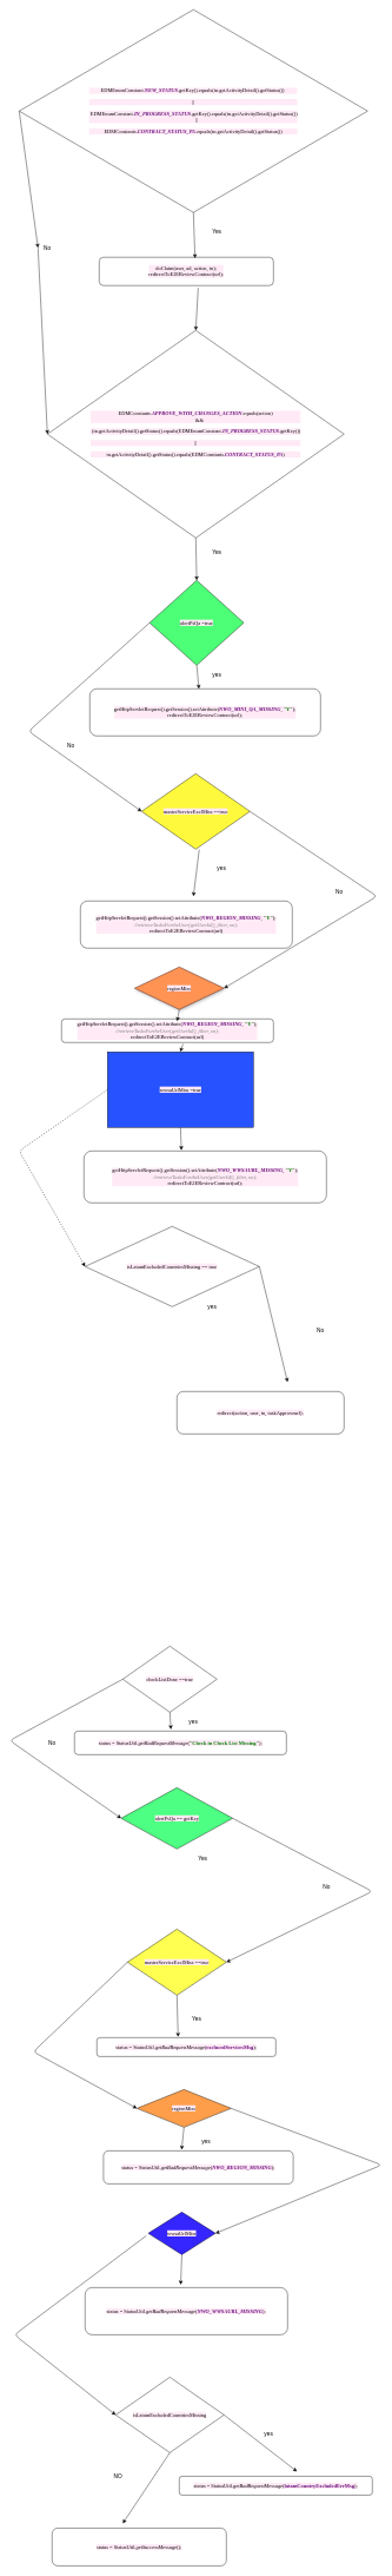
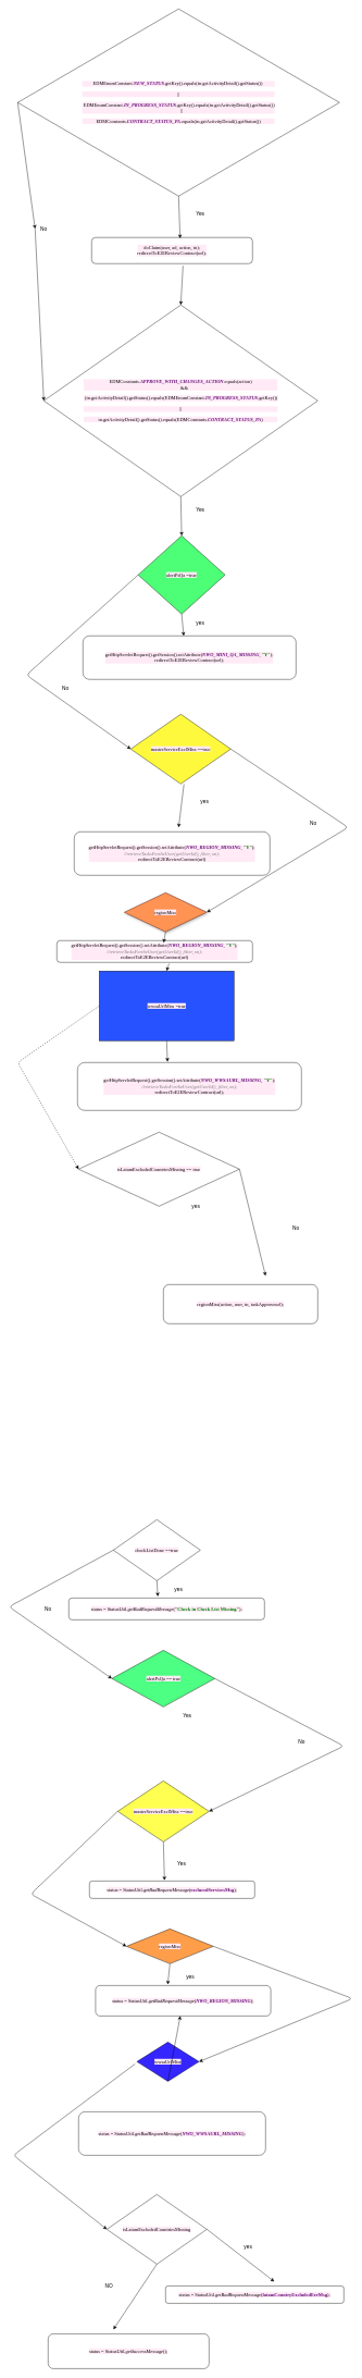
- <mxCell id="61" value="&lt;pre style=&quot;background-color: rgb(255 , 234 , 246) ; font-family: &amp;#34;consolas&amp;#34; ; font-size: 8.3pt&quot;&gt;redirect(action, user, tn, taskApproveurl);&lt;/pre&gt;" style="rounded=1;whiteSpace=wrap;html=1;" vertex="1" parent="1"><mxGeometry x="375" y="2950" width="355" height="90" as="geometry" /></mxCell>
+ <mxCell id="61" value="&lt;pre style=&quot;background-color: rgb(255 , 234 , 246) ; font-family: &amp;#34;consolas&amp;#34; ; font-size: 8.3pt&quot;&gt;regionMiss(action, user, tn, taskApproveurl);&lt;/pre&gt;" style="rounded=1;whiteSpace=wrap;html=1;" vertex="1" parent="1"><mxGeometry x="375" y="2950" width="355" height="90" as="geometry" /></mxCell>
- <mxCell id="34" value="&lt;pre style=&quot;background-color: rgb(255 , 234 , 246) ; font-family: &amp;#34;consolas&amp;#34; ; font-size: 8.3pt&quot;&gt;alertPsQa == getKey&lt;/pre&gt;" style="rhombus;whiteSpace=wrap;html=1;fillColor=#4DFF82;" vertex="1" parent="1"><mxGeometry x="256.5" y="3790" width="237" height="130" as="geometry" /></mxCell>
+ <mxCell id="34" value="&lt;pre style=&quot;background-color: rgb(255 , 234 , 246) ; font-family: &amp;#34;consolas&amp;#34; ; font-size: 8.3pt&quot;&gt;alertPsQa == true&lt;/pre&gt;" style="rhombus;whiteSpace=wrap;html=1;fillColor=#4DFF82;" vertex="1" parent="1"><mxGeometry x="256.5" y="3790" width="237" height="130" as="geometry" /></mxCell>
- <mxCell id="51" value="" style="endArrow=classic;html=1;exitX=0.5;exitY=1;exitDx=0;exitDy=0;entryX=0.472;entryY=-0.062;entryDx=0;entryDy=0;entryPerimeter=0;" edge="1" parent="1" source="49" target="50"><mxGeometry width="50" height="50" relative="1" as="geometry"><mxPoint x="200" y="4820" as="sourcePoint" /><mxPoint x="250" y="4770" as="targetPoint" /></mxGeometry></mxCell>
+ <mxCell id="51" value="" style="endArrow=classic;html=1;exitX=0.5;exitY=1;exitDx=0;exitDy=0;" edge="1" parent="1" source="49" target="46"><mxGeometry width="50" height="50" relative="1" as="geometry"><mxPoint x="200" y="4820" as="sourcePoint" /><mxPoint x="250" y="4770" as="targetPoint" /></mxGeometry></mxCell>
